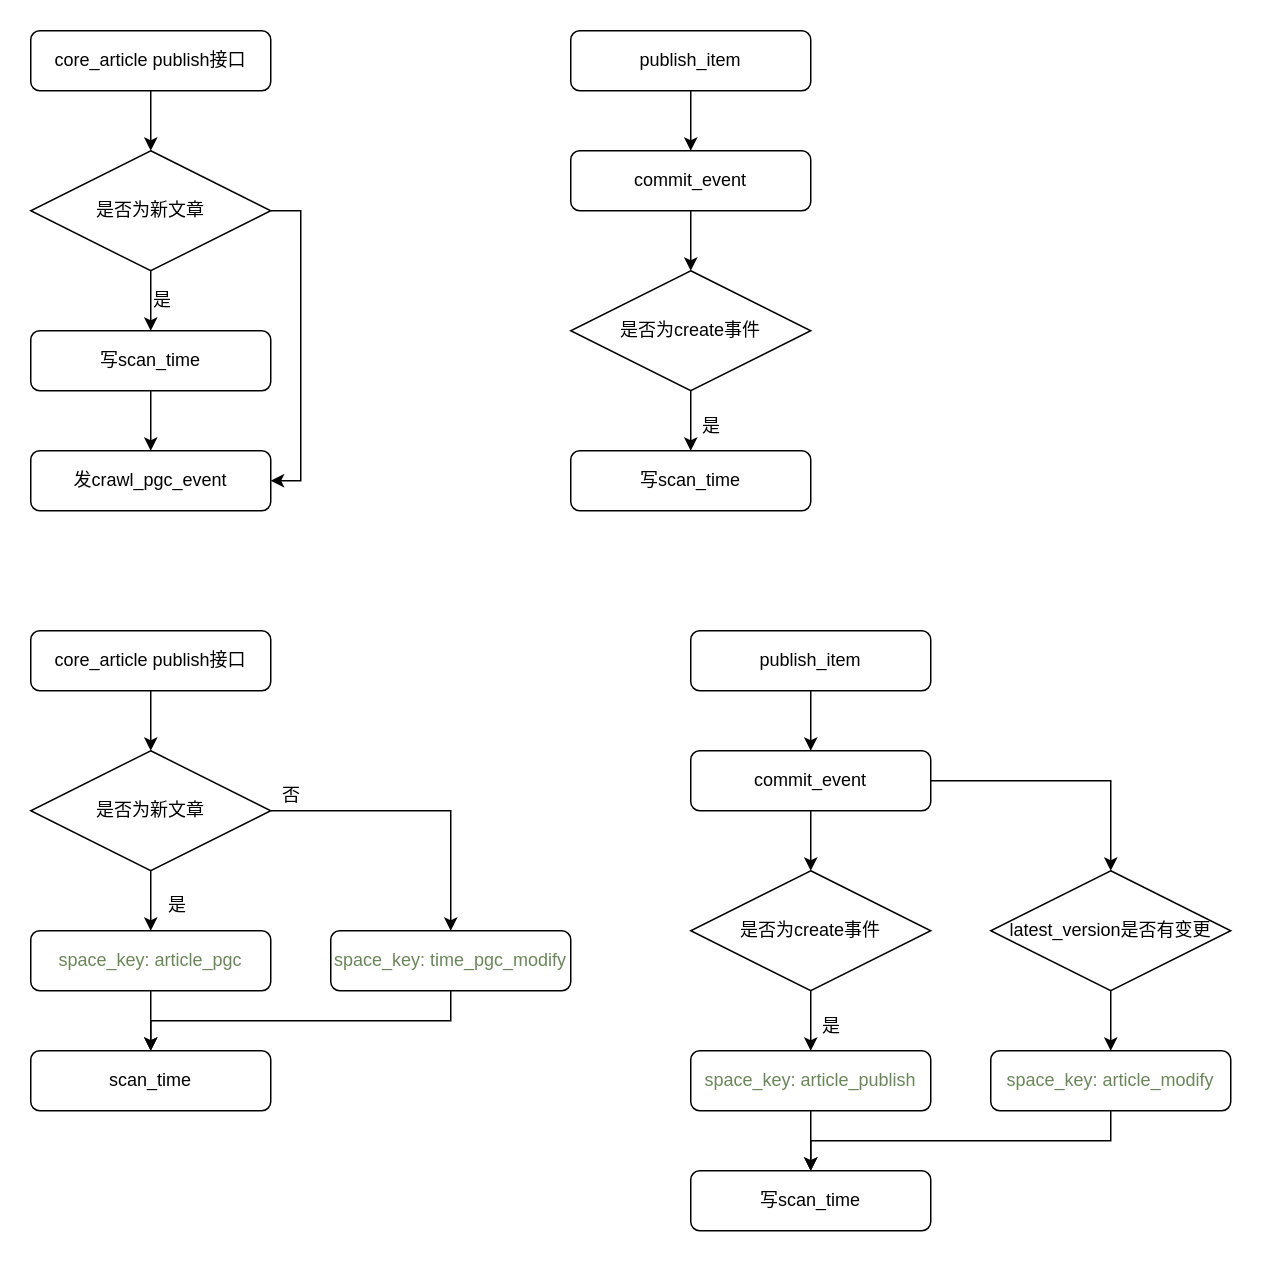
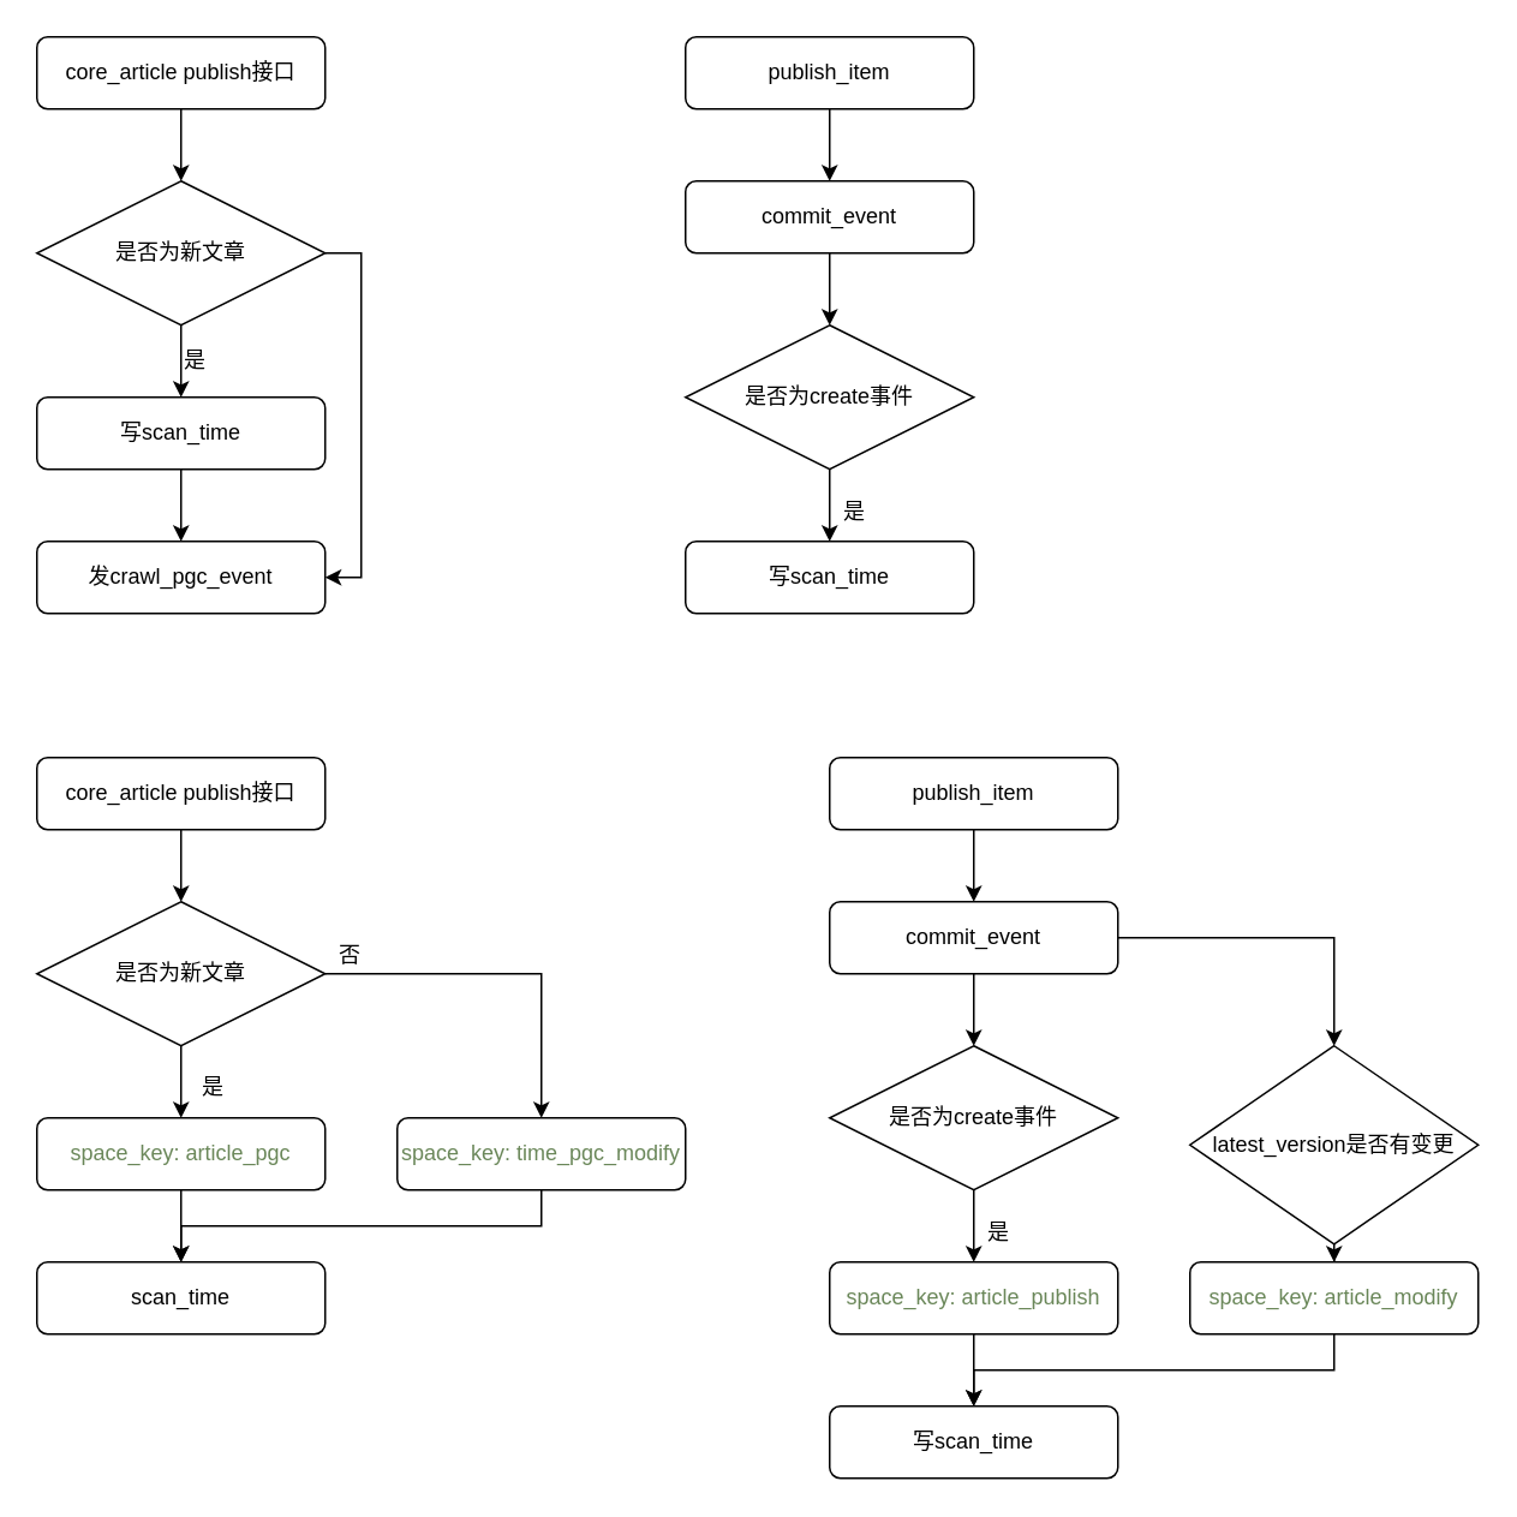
- <mxCell id="41" value="latest_version是否有变更" style="rhombus;whiteSpace=wrap;html=1;" vertex="1" parent="1"><mxGeometry x="660" y="580" width="160" height="80" as="geometry" /></mxCell>
+ <mxCell id="41" value="latest_version是否有变更" style="rhombus;whiteSpace=wrap;html=1;" vertex="1" parent="1"><mxGeometry x="660" y="580" width="160" height="110" as="geometry" /></mxCell>
